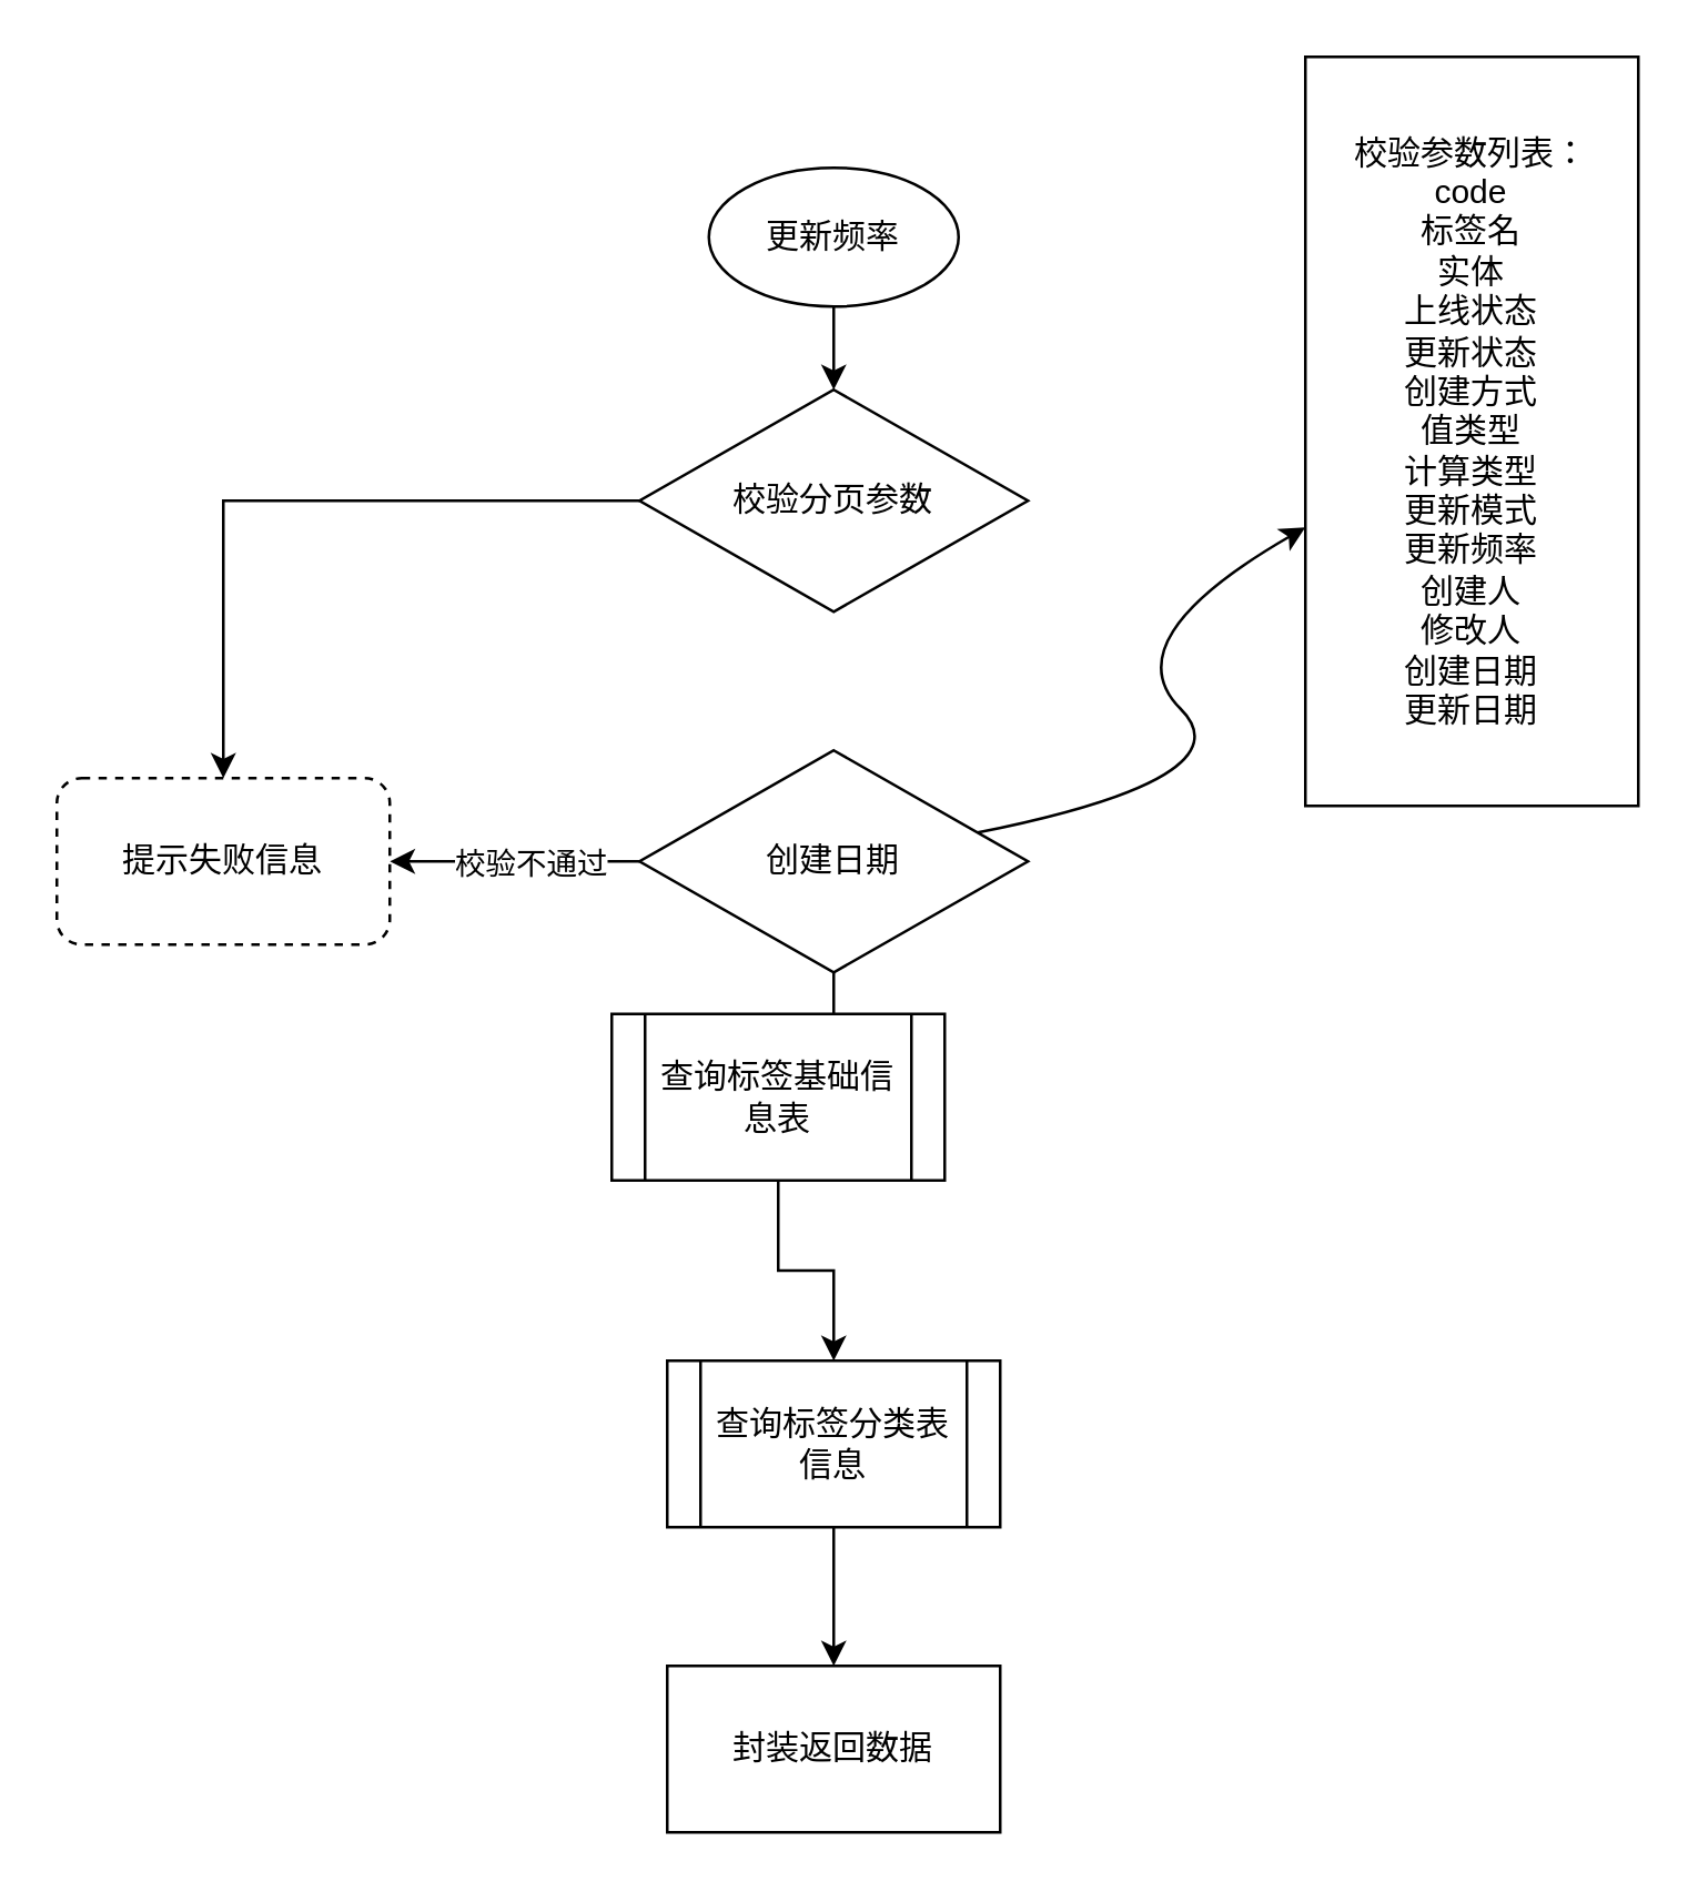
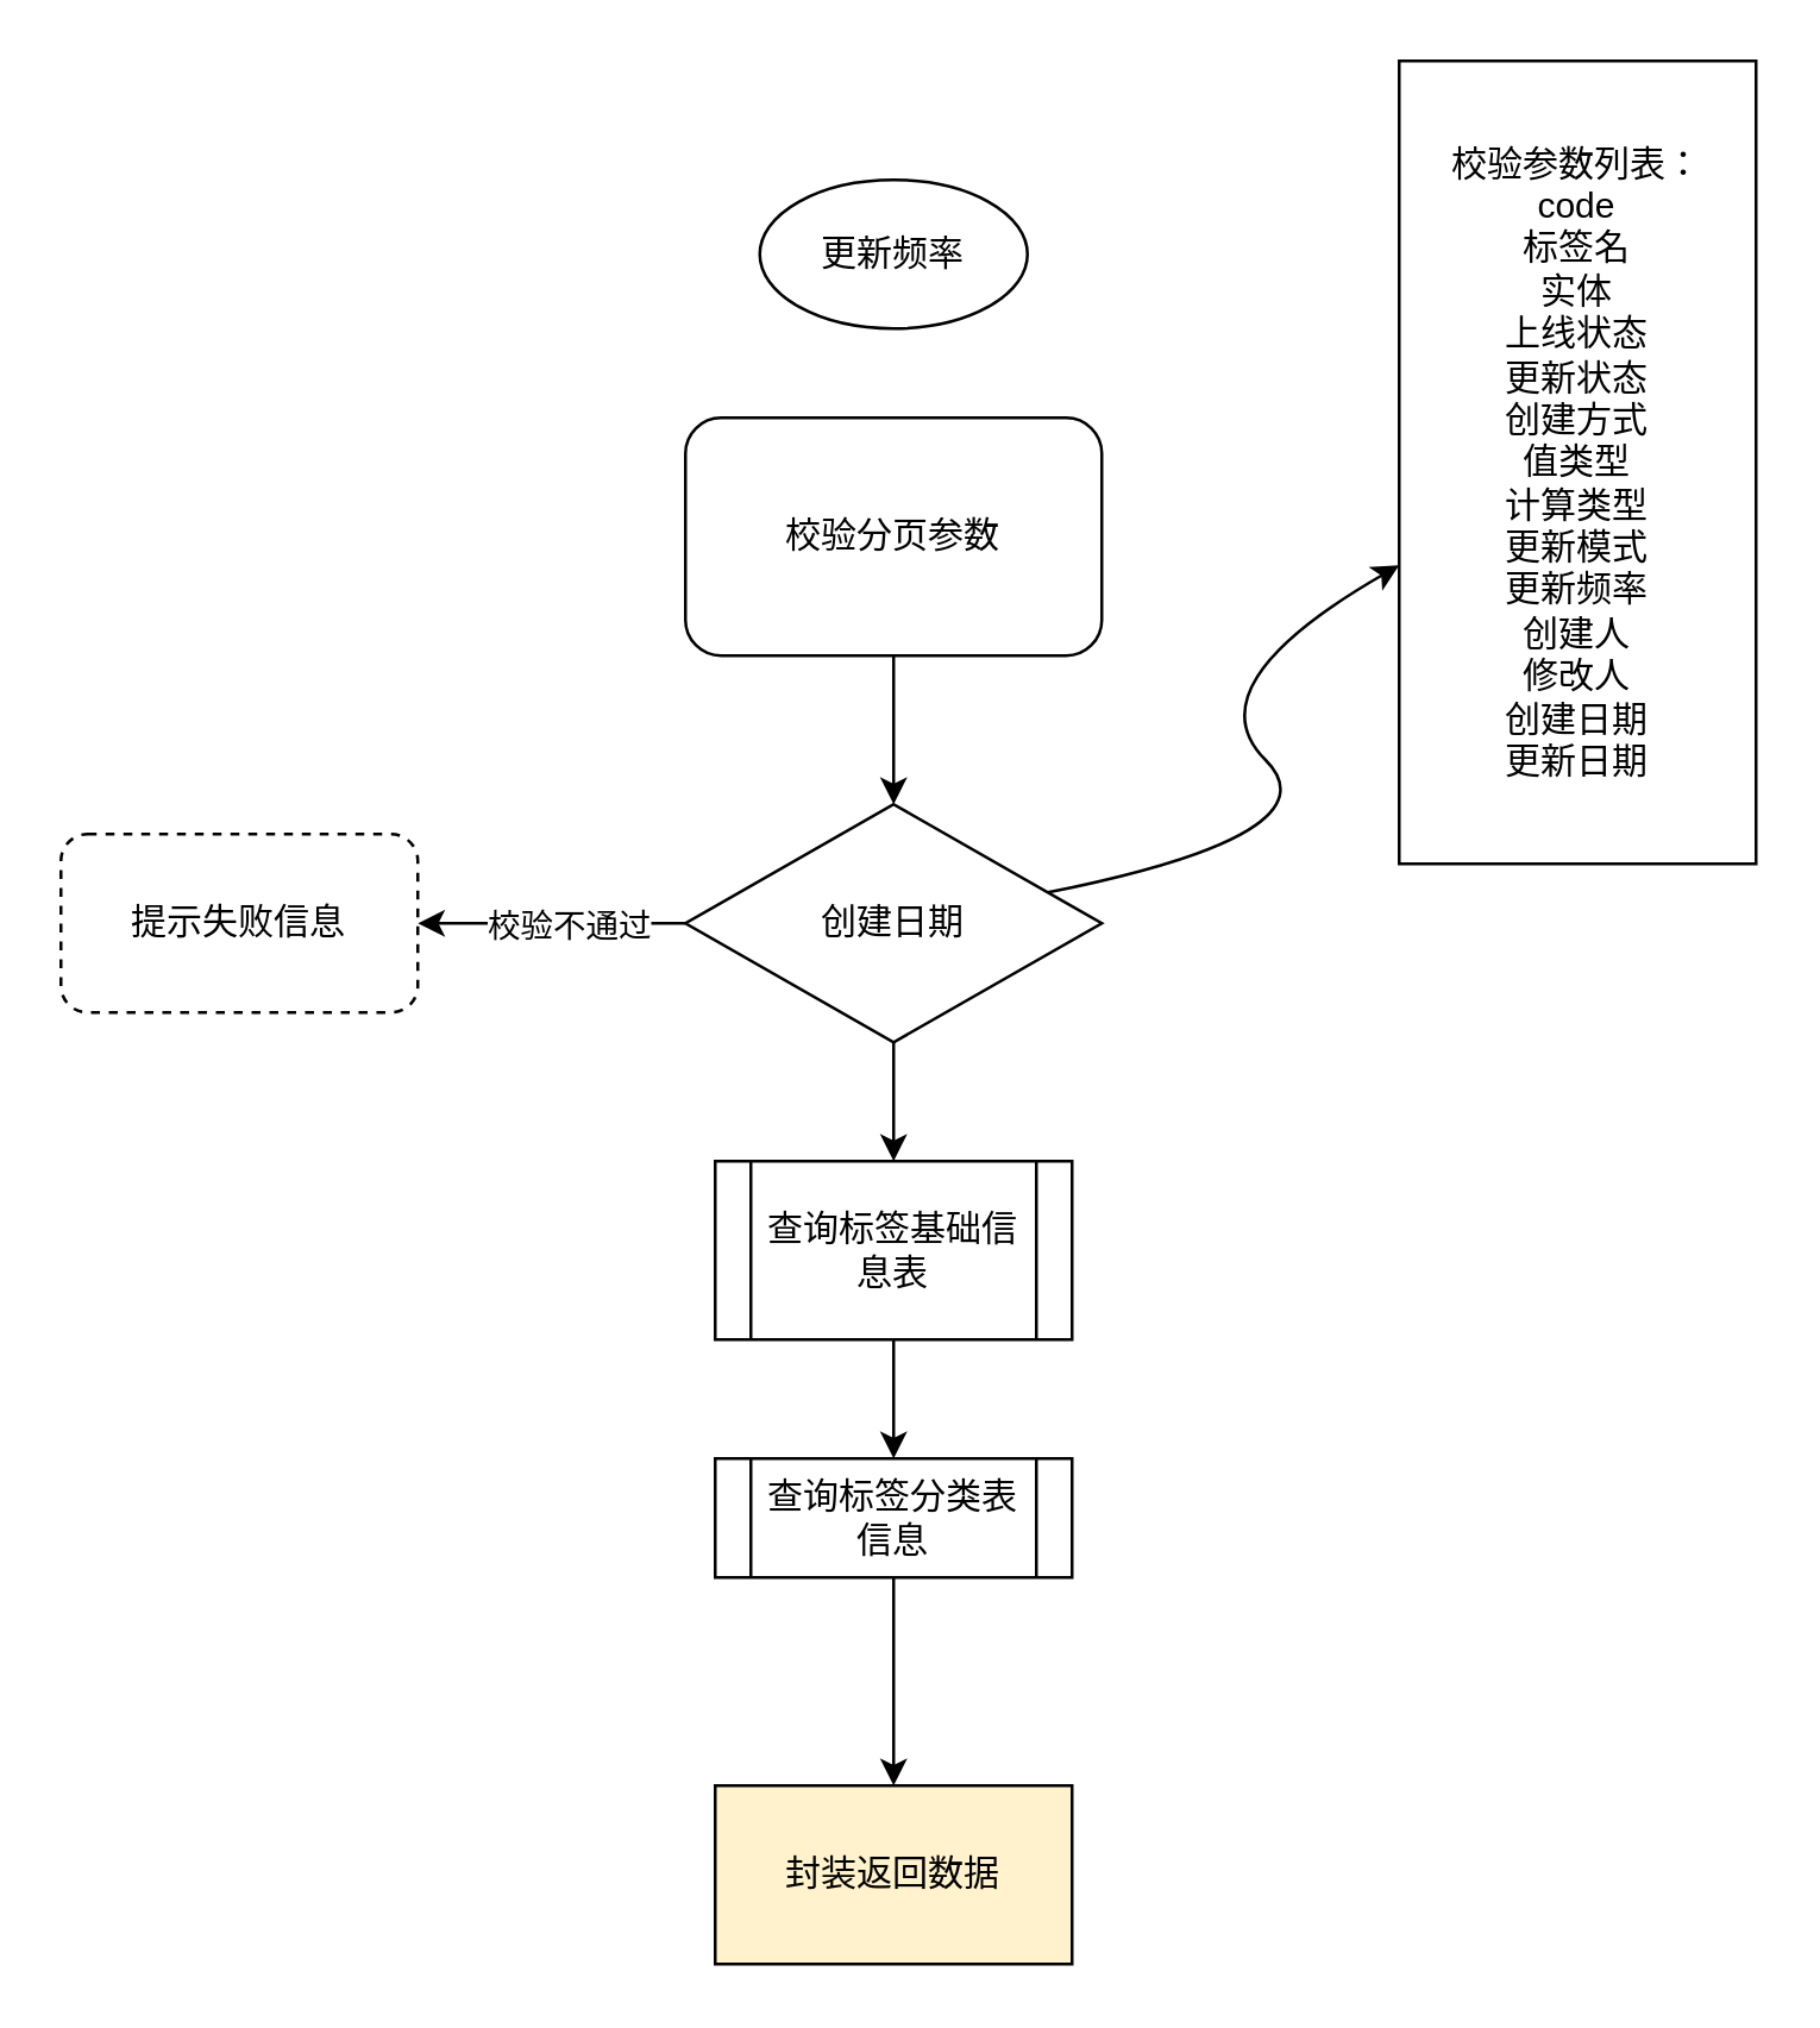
- <mxCell id="3" value="" style="edgeStyle=orthogonalEdgeStyle;rounded=0;orthogonalLoop=1;jettySize=auto;html=1;" parent="1" source="2" target="5" edge="1"><mxGeometry relative="1" as="geometry"><mxPoint x="300" y="110" as="sourcePoint" /><mxPoint x="300" y="185" as="targetPoint" /></mxGeometry></mxCell>
- <mxCell id="4" value="" style="edgeStyle=orthogonalEdgeStyle;rounded=0;orthogonalLoop=1;jettySize=auto;html=1;" parent="1" source="5" target="12" edge="1"><mxGeometry relative="1" as="geometry" /></mxCell>
+ <mxCell id="4" value="" style="edgeStyle=orthogonalEdgeStyle;rounded=0;orthogonalLoop=1;jettySize=auto;html=1;" parent="1" source="5" target="9" edge="1"><mxGeometry relative="1" as="geometry" /></mxCell>
- <mxCell id="5" value="校验分页参数" style="rhombus;whiteSpace=wrap;html=1;" parent="1" vertex="1"><mxGeometry x="230" y="140" width="140" height="80" as="geometry" /></mxCell>
+ <mxCell id="5" value="校验分页参数" style="whiteSpace=wrap;html=1;rounded=1;" parent="1" vertex="1"><mxGeometry x="230" y="140" width="140" height="80" as="geometry" /></mxCell>
- <mxCell id="14" value="查询标签基础信息表" style="shape=process;whiteSpace=wrap;html=1;backgroundOutline=1;" parent="1" vertex="1"><mxGeometry x="220" y="365" width="120" height="60" as="geometry" /></mxCell>
+ <mxCell id="14" value="查询标签基础信息表" style="shape=process;whiteSpace=wrap;html=1;backgroundOutline=1;" parent="1" vertex="1"><mxGeometry x="240" y="390" width="120" height="60" as="geometry" /></mxCell>
- <mxCell id="16" value="查询标签分类表信息" style="shape=process;whiteSpace=wrap;html=1;backgroundOutline=1;" vertex="1" parent="1"><mxGeometry x="240" y="490" width="120" height="60" as="geometry" /></mxCell>
+ <mxCell id="16" value="查询标签分类表信息" style="shape=process;whiteSpace=wrap;html=1;backgroundOutline=1;" vertex="1" parent="1"><mxGeometry x="240" y="490" width="120" height="40" as="geometry" /></mxCell>
- <mxCell id="17" value="封装返回数据" style="whiteSpace=wrap;html=1;" vertex="1" parent="1"><mxGeometry x="240" y="600" width="120" height="60" as="geometry" /></mxCell>
+ <mxCell id="17" value="封装返回数据" style="whiteSpace=wrap;html=1;fillColor=#fff2cc;" vertex="1" parent="1"><mxGeometry x="240" y="600" width="120" height="60" as="geometry" /></mxCell>
